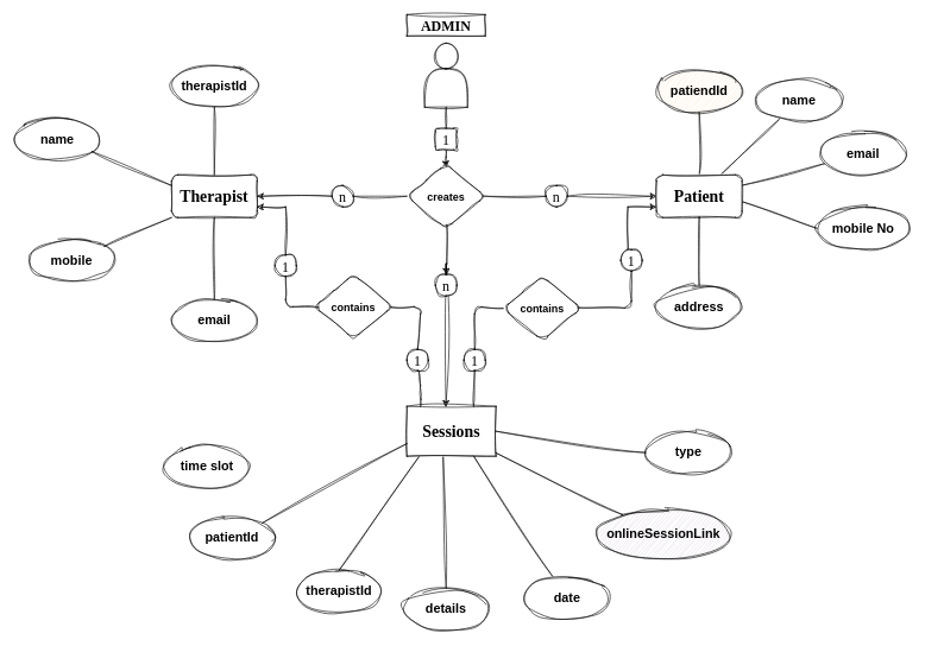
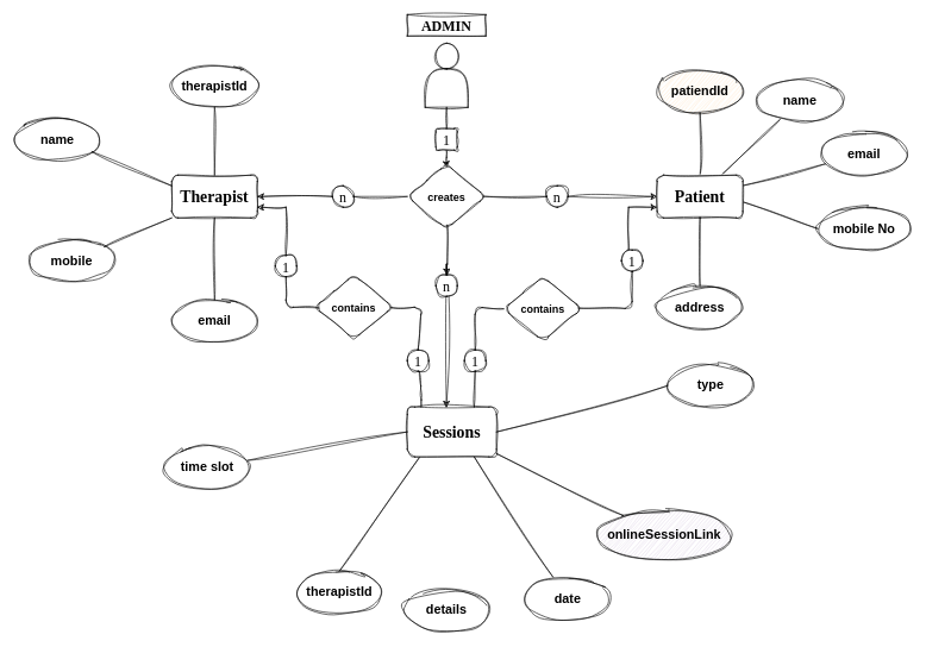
- <mxCell id="2" value="&lt;b&gt;Sessions&lt;/b&gt;" style="whiteSpace=wrap;html=1;fontFamily=Times New Roman;fontSize=23;labelBackgroundColor=none;sketch=1;curveFitting=1;jiggle=2;rounded=0;" parent="1" vertex="1"><mxGeometry x="570" y="570" width="125" height="70" as="geometry" /></mxCell>
+ <mxCell id="2" value="&lt;b&gt;Sessions&lt;/b&gt;" style="rounded=1;whiteSpace=wrap;html=1;fontFamily=Times New Roman;fontSize=23;labelBackgroundColor=none;sketch=1;curveFitting=1;jiggle=2;" parent="1" vertex="1"><mxGeometry x="570" y="570" width="125" height="70" as="geometry" /></mxCell>
+ <mxCell id="15" style="rounded=1;orthogonalLoop=1;jettySize=auto;html=1;entryX=0;entryY=0.5;entryDx=0;entryDy=0;endArrow=none;endFill=0;labelBackgroundColor=none;fontColor=default;sketch=1;curveFitting=1;jiggle=2;" parent="1" source="5" target="2" edge="1"><mxGeometry relative="1" as="geometry"><mxPoint x="791" y="884" as="sourcePoint" /><mxPoint x="745" y="985" as="targetPoint" /></mxGeometry></mxCell>
- <mxCell id="7" value="&lt;font style=&quot;font-size: 18px;&quot;&gt;type&lt;/font&gt;" style="ellipse;whiteSpace=wrap;html=1;labelBackgroundColor=none;sketch=1;curveFitting=1;jiggle=2;rounded=1;fontStyle=1" parent="1" vertex="1"><mxGeometry x="905" y="605" width="120" height="60" as="geometry" /></mxCell>
+ <mxCell id="7" value="&lt;font style=&quot;font-size: 18px;&quot;&gt;type&lt;/font&gt;" style="ellipse;whiteSpace=wrap;html=1;labelBackgroundColor=none;sketch=1;curveFitting=1;jiggle=2;rounded=1;fontStyle=1" parent="1" vertex="1"><mxGeometry x="935" y="510" width="120" height="60" as="geometry" /></mxCell>
- <mxCell id="12" style="rounded=1;orthogonalLoop=1;jettySize=auto;html=1;endArrow=none;endFill=0;exitX=0;exitY=0.75;exitDx=0;exitDy=0;labelBackgroundColor=none;fontColor=default;sketch=1;curveFitting=1;jiggle=2;entryX=1;entryY=0;entryDx=0;entryDy=0;" parent="1" source="2" target="6" edge="1"><mxGeometry relative="1" as="geometry"><mxPoint x="761" y="944" as="sourcePoint" /><mxPoint x="388.757" y="730.199" as="targetPoint" /></mxGeometry></mxCell>
- <mxCell id="14" style="rounded=1;orthogonalLoop=1;jettySize=auto;html=1;entryX=0.407;entryY=1.021;entryDx=0;entryDy=0;endArrow=none;endFill=0;exitX=0.5;exitY=0;exitDx=0;exitDy=0;labelBackgroundColor=none;fontColor=default;sketch=1;curveFitting=1;jiggle=2;entryPerimeter=0;" parent="1" source="9" target="2" edge="1"><mxGeometry relative="1" as="geometry"><mxPoint x="781" y="964" as="sourcePoint" /><mxPoint x="735" y="1065" as="targetPoint" /></mxGeometry></mxCell>
- <mxCell id="6" value="&lt;font style=&quot;font-size: 18px;&quot;&gt;patientId&lt;/font&gt;" style="ellipse;whiteSpace=wrap;html=1;labelBackgroundColor=none;sketch=1;curveFitting=1;jiggle=2;rounded=1;fontStyle=1" parent="1" vertex="1"><mxGeometry x="265" y="725" width="120" height="60" as="geometry" /></mxCell>
